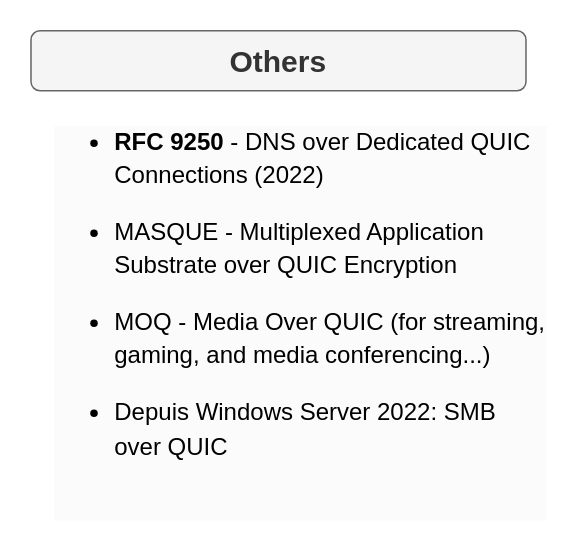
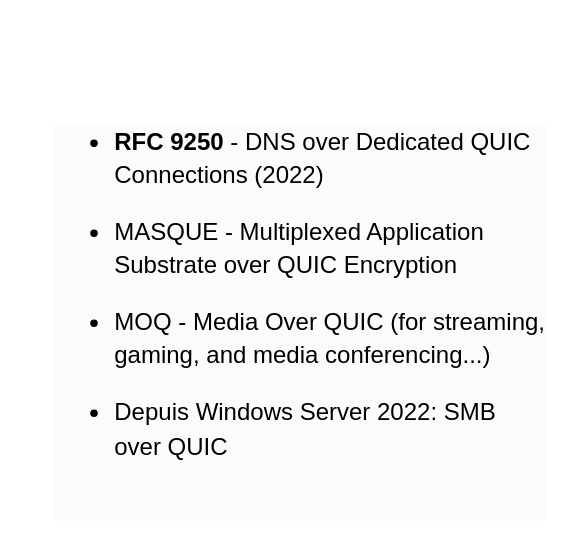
- <mxCell id="2" value="&lt;font style=&quot;font-size: 20px;&quot;&gt;&lt;b&gt;Others&lt;/b&gt;&lt;/font&gt;" style="text;html=1;align=center;verticalAlign=middle;whiteSpace=wrap;rounded=1;fillColor=#f5f5f5;fontColor=#333333;strokeColor=#666666;" vertex="1" parent="1"><mxGeometry x="20" y="20" width="330" height="40" as="geometry" /></mxCell>
